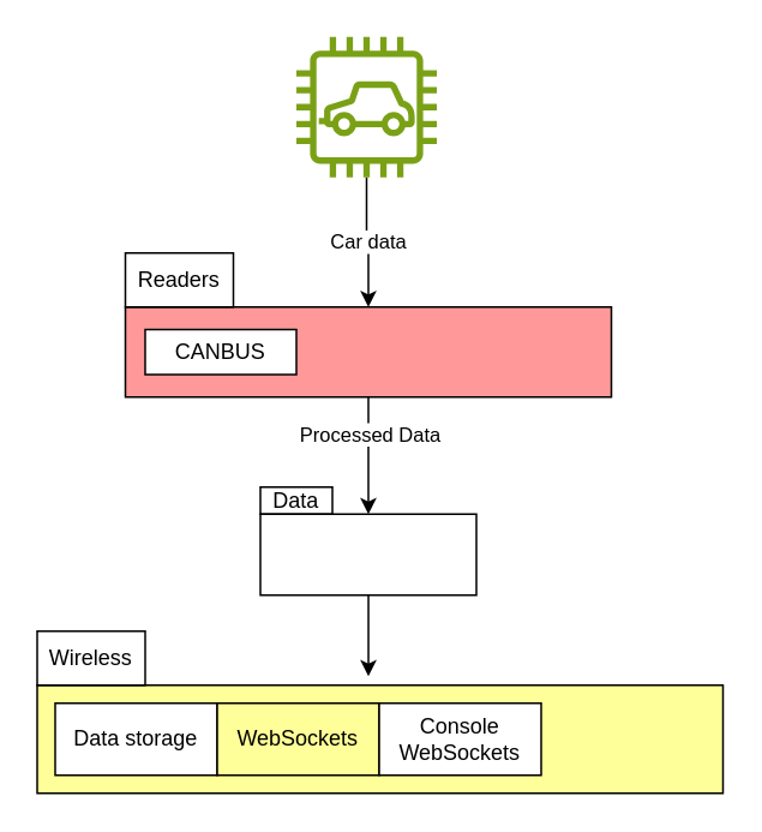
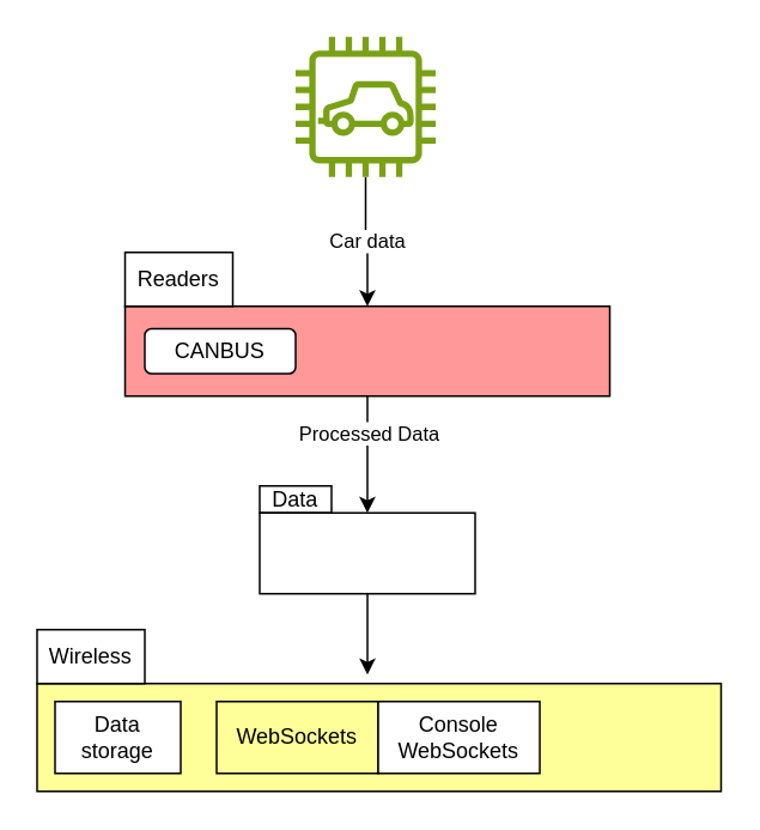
- <mxCell id="16" value="CANBUS" style="rounded=0;whiteSpace=wrap;html=1;" vertex="1" parent="1"><mxGeometry x="80" y="182.5" width="84" height="25" as="geometry" /></mxCell>
+ <mxCell id="16" value="CANBUS" style="whiteSpace=wrap;html=1;rounded=1;" vertex="1" parent="1"><mxGeometry x="80" y="182.5" width="84" height="25" as="geometry" /></mxCell>
- <mxCell id="13" value="Data storage" style="rounded=0;whiteSpace=wrap;html=1;" vertex="1" parent="1"><mxGeometry x="30" y="390" width="90" height="40" as="geometry" /></mxCell>
+ <mxCell id="13" value="Data storage" style="rounded=0;whiteSpace=wrap;html=1;" vertex="1" parent="1"><mxGeometry x="30" y="390" width="70" height="40" as="geometry" /></mxCell>
